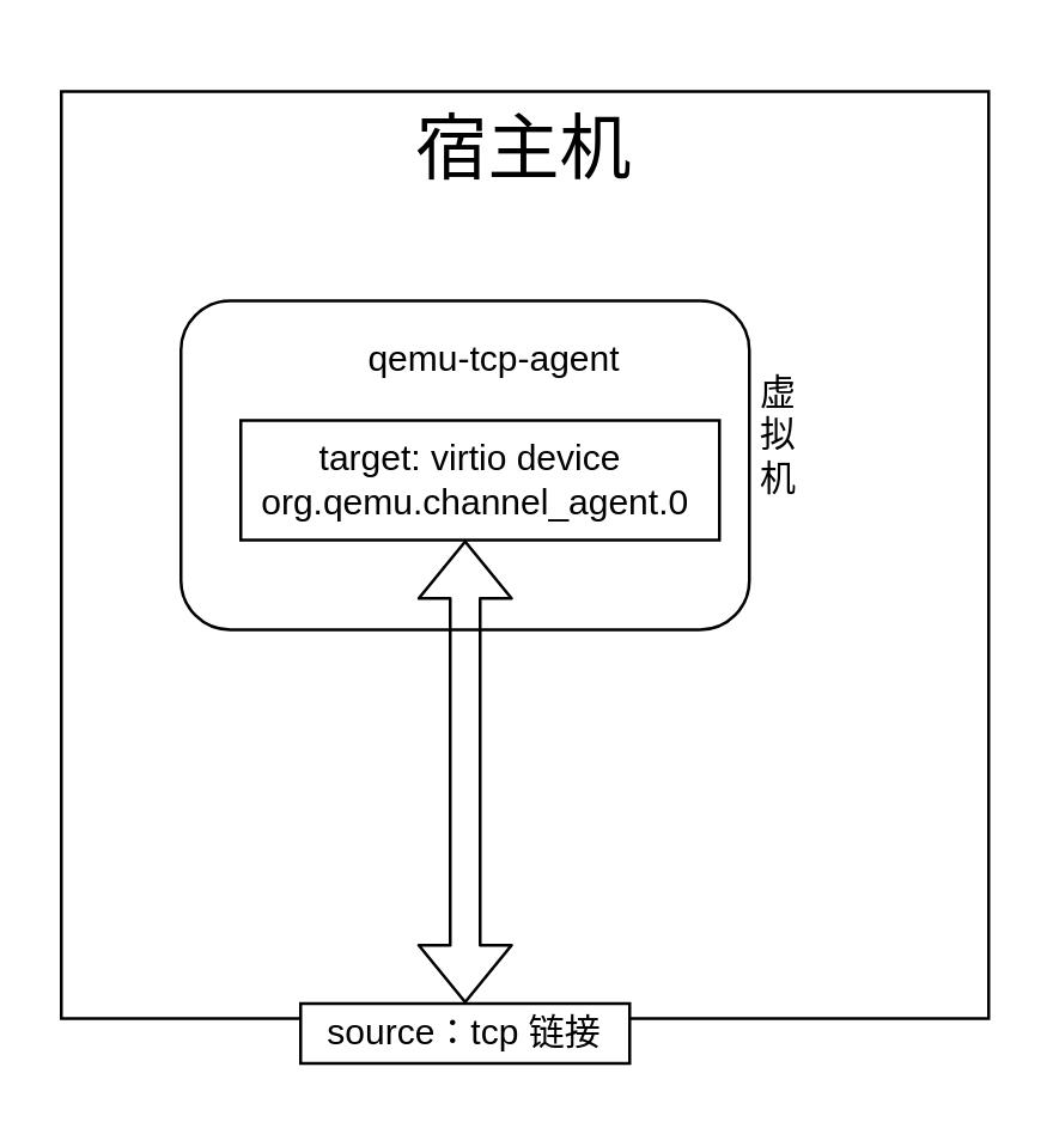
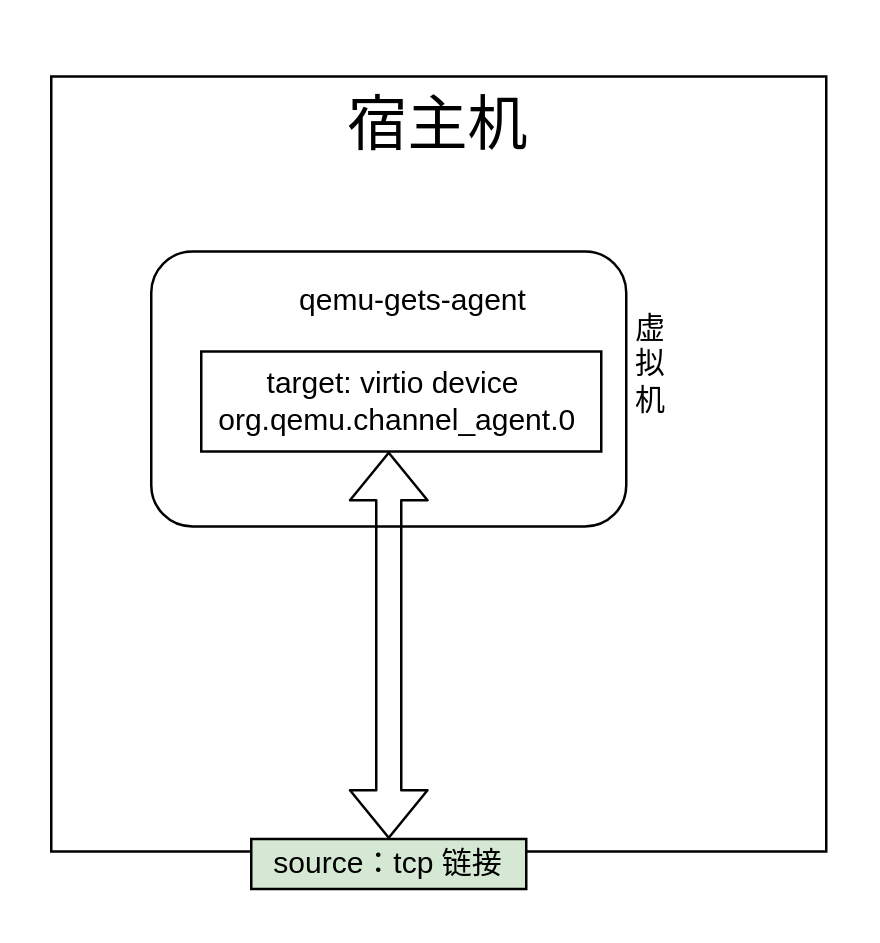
- <mxCell id="10" value="qemu-tcp-agent" style="text;html=1;strokeColor=none;fillColor=none;align=center;verticalAlign=middle;whiteSpace=wrap;rounded=0;" vertex="1" parent="1"><mxGeometry x="110" y="110" width="110" height="20" as="geometry" /></mxCell>
+ <mxCell id="10" value="qemu-gets-agent" style="text;html=1;strokeColor=none;fillColor=none;align=center;verticalAlign=middle;whiteSpace=wrap;rounded=0;" vertex="1" parent="1"><mxGeometry x="110" y="110" width="110" height="20" as="geometry" /></mxCell>
- <mxCell id="7" value="source：tcp 链接" style="rounded=0;whiteSpace=wrap;html=1;" vertex="1" parent="1"><mxGeometry x="100" y="335" width="110" height="20" as="geometry" /></mxCell>
+ <mxCell id="7" value="source：tcp 链接" style="rounded=0;whiteSpace=wrap;html=1;fillColor=#d5e8d4;" vertex="1" parent="1"><mxGeometry x="100" y="335" width="110" height="20" as="geometry" /></mxCell>
